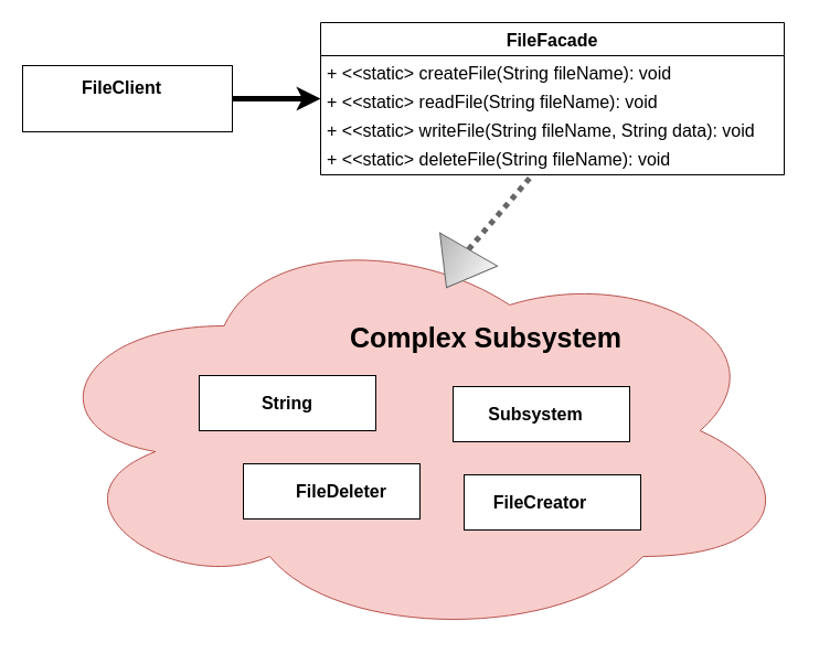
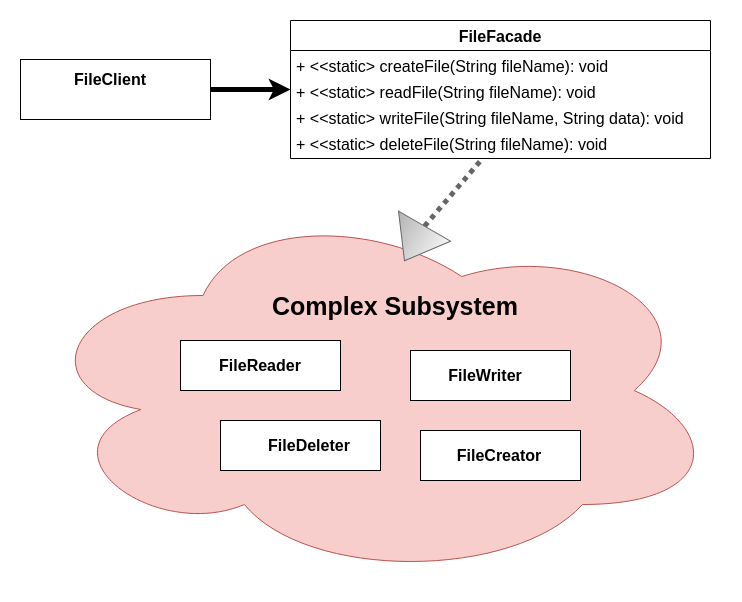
- <mxCell id="15" value="&lt;font style=&quot;font-size: 25px;&quot;&gt;&lt;b&gt;Complex Subsystem&lt;/b&gt;&lt;/font&gt;" style="text;strokeColor=none;align=center;fillColor=none;html=1;verticalAlign=middle;whiteSpace=wrap;rounded=0;" vertex="1" parent="1"><mxGeometry x="295" y="280" width="290" height="50" as="geometry" /></mxCell>
+ <mxCell id="15" value="&lt;font style=&quot;font-size: 25px;&quot;&gt;&lt;b&gt;Complex Subsystem&lt;/b&gt;&lt;/font&gt;" style="text;strokeColor=none;align=center;fillColor=none;html=1;verticalAlign=middle;whiteSpace=wrap;rounded=0;" vertex="1" parent="1"><mxGeometry x="250" y="280" width="290" height="50" as="geometry" /></mxCell>
- <mxCell id="16" value="&lt;font style=&quot;font-size: 16px;&quot;&gt;&lt;b&gt;String&lt;/b&gt;&lt;/font&gt;" style="text;strokeColor=none;align=center;fillColor=none;html=1;verticalAlign=middle;whiteSpace=wrap;rounded=0;" vertex="1" parent="1"><mxGeometry x="195" y="350" width="130" height="30" as="geometry" /></mxCell>
+ <mxCell id="16" value="&lt;font style=&quot;font-size: 16px;&quot;&gt;&lt;b&gt;FileReader&lt;/b&gt;&lt;/font&gt;" style="text;strokeColor=none;align=center;fillColor=none;html=1;verticalAlign=middle;whiteSpace=wrap;rounded=0;" vertex="1" parent="1"><mxGeometry x="195" y="350" width="130" height="30" as="geometry" /></mxCell>
- <mxCell id="17" value="&lt;font style=&quot;font-size: 16px;&quot;&gt;&lt;b&gt;Subsystem&lt;/b&gt;&lt;/font&gt;" style="text;strokeColor=none;align=center;fillColor=none;html=1;verticalAlign=middle;whiteSpace=wrap;rounded=0;" vertex="1" parent="1"><mxGeometry x="420" y="360" width="130" height="30" as="geometry" /></mxCell>
+ <mxCell id="17" value="&lt;font style=&quot;font-size: 16px;&quot;&gt;&lt;b&gt;FileWriter&lt;/b&gt;&lt;/font&gt;" style="text;strokeColor=none;align=center;fillColor=none;html=1;verticalAlign=middle;whiteSpace=wrap;rounded=0;" vertex="1" parent="1"><mxGeometry x="420" y="360" width="130" height="30" as="geometry" /></mxCell>
- <mxCell id="19" value="&lt;font style=&quot;font-size: 16px;&quot;&gt;&lt;b&gt;FileCreator&lt;/b&gt;&lt;/font&gt;" style="text;strokeColor=none;align=center;fillColor=none;html=1;verticalAlign=middle;whiteSpace=wrap;rounded=0;" vertex="1" parent="1"><mxGeometry x="424" y="440" width="130" height="30" as="geometry" /></mxCell>
+ <mxCell id="19" value="&lt;font style=&quot;font-size: 16px;&quot;&gt;&lt;b&gt;FileCreator&lt;/b&gt;&lt;/font&gt;" style="text;strokeColor=none;align=center;fillColor=none;html=1;verticalAlign=middle;whiteSpace=wrap;rounded=0;" vertex="1" parent="1"><mxGeometry x="434" y="440" width="130" height="30" as="geometry" /></mxCell>
